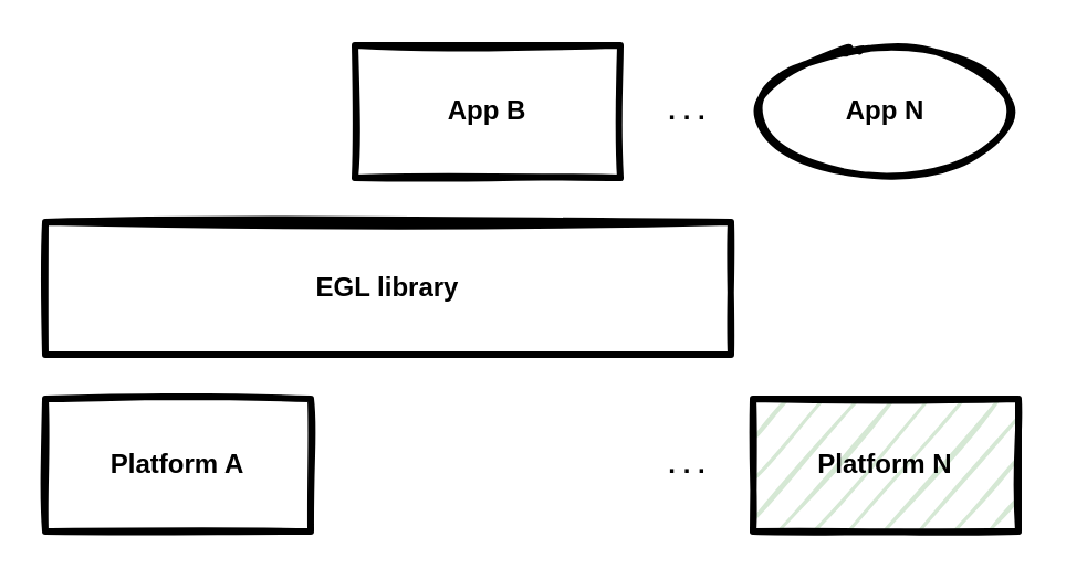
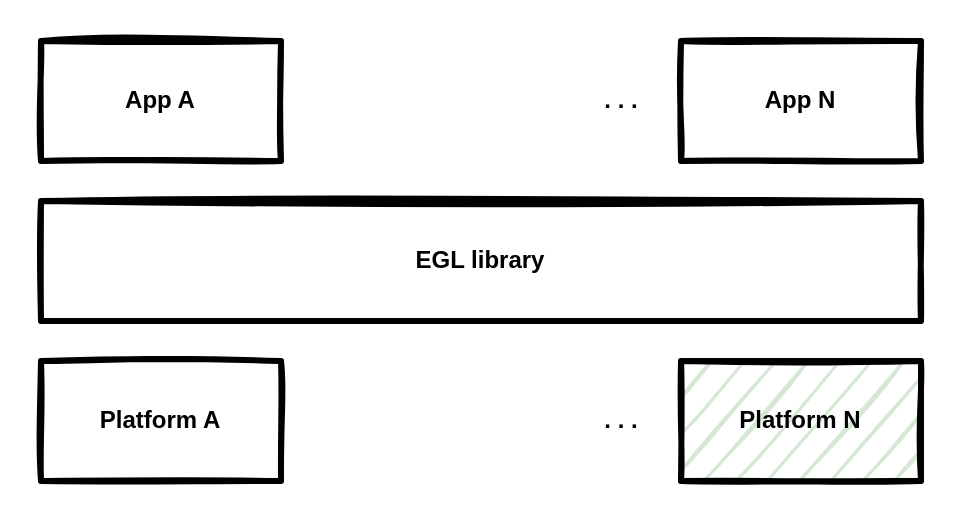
+ <mxCell id="2" value="App A" style="rounded=0;whiteSpace=wrap;html=1;strokeWidth=3;fontStyle=1;sketch=1;" vertex="1" parent="1"><mxGeometry x="20" y="20" width="120" height="60" as="geometry" /></mxCell>
- <mxCell id="3" value="App B" style="rounded=0;whiteSpace=wrap;html=1;strokeWidth=3;fontStyle=1;sketch=1;" vertex="1" parent="1"><mxGeometry x="160" y="20" width="120" height="60" as="geometry" /></mxCell>
- <mxCell id="5" value="App N" style="ellipse;whiteSpace=wrap;html=1;strokeWidth=3;fontStyle=1;sketch=1;" vertex="1" parent="1"><mxGeometry x="340" y="20" width="120" height="60" as="geometry" /></mxCell>
+ <mxCell id="5" value="App N" style="rounded=0;whiteSpace=wrap;html=1;strokeWidth=3;fontStyle=1;sketch=1;" vertex="1" parent="1"><mxGeometry x="340" y="20" width="120" height="60" as="geometry" /></mxCell>
- <mxCell id="4" value="EGL library" style="rounded=0;whiteSpace=wrap;html=1;strokeWidth=3;fontStyle=1;sketch=1;" vertex="1" parent="1"><mxGeometry x="20" y="100" width="310" height="60" as="geometry" /></mxCell>
+ <mxCell id="4" value="EGL library" style="rounded=0;whiteSpace=wrap;html=1;strokeWidth=3;fontStyle=1;sketch=1;" vertex="1" parent="1"><mxGeometry x="20" y="100" width="440" height="60" as="geometry" /></mxCell>
